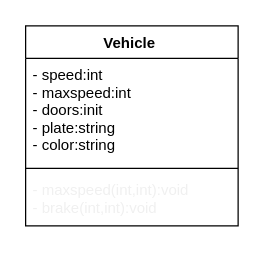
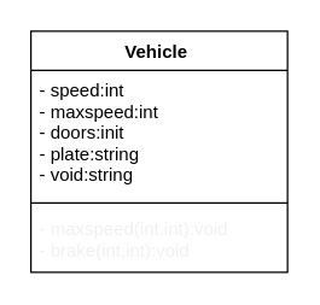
- <mxCell id="3" value="- speed:int&#10;- maxspeed:int&#10;- doors:init&#10;- plate:string &#10;- color:string" style="text;strokeColor=none;fillColor=none;align=left;verticalAlign=top;spacingLeft=4;spacingRight=4;overflow=hidden;rotatable=0;points=[[0,0.5],[1,0.5]];portConstraint=eastwest;" vertex="1" parent="2"><mxGeometry y="26" width="170" height="84" as="geometry" /></mxCell>
+ <mxCell id="3" value="- speed:int&#10;- maxspeed:int&#10;- doors:init&#10;- plate:string &#10;- void:string" style="text;strokeColor=none;fillColor=none;align=left;verticalAlign=top;spacingLeft=4;spacingRight=4;overflow=hidden;rotatable=0;points=[[0,0.5],[1,0.5]];portConstraint=eastwest;" vertex="1" parent="2"><mxGeometry y="26" width="170" height="84" as="geometry" /></mxCell>
